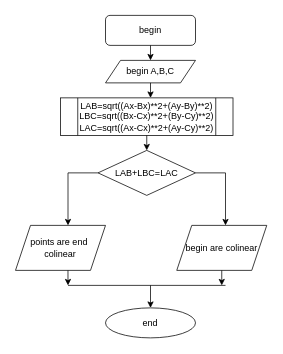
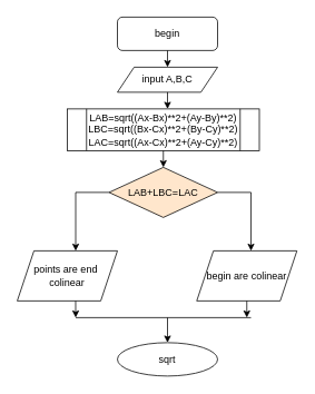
- <mxCell id="4" value="begin A,B,C" style="shape=parallelogram;perimeter=parallelogramPerimeter;whiteSpace=wrap;html=1;fixedSize=1;" parent="1" vertex="1"><mxGeometry x="140" y="80" width="120" height="30" as="geometry" /></mxCell>
+ <mxCell id="4" value="input A,B,C" style="shape=parallelogram;perimeter=parallelogramPerimeter;whiteSpace=wrap;html=1;fixedSize=1;" parent="1" vertex="1"><mxGeometry x="140" y="80" width="120" height="30" as="geometry" /></mxCell>
- <mxCell id="8" value="LAB+LBC=LAC" style="rhombus;whiteSpace=wrap;html=1;" parent="1" vertex="1"><mxGeometry x="130" y="200" width="130" height="60" as="geometry" /></mxCell>
+ <mxCell id="8" value="LAB+LBC=LAC" style="rhombus;whiteSpace=wrap;html=1;fillColor=#ffe6cc;" parent="1" vertex="1"><mxGeometry x="130" y="200" width="130" height="60" as="geometry" /></mxCell>
- <mxCell id="19" value="end" style="ellipse;whiteSpace=wrap;html=1;" parent="1" vertex="1"><mxGeometry x="140" y="410" width="120" height="40" as="geometry" /></mxCell>
+ <mxCell id="19" value="sqrt" style="ellipse;whiteSpace=wrap;html=1;" parent="1" vertex="1"><mxGeometry x="140" y="410" width="120" height="40" as="geometry" /></mxCell>
